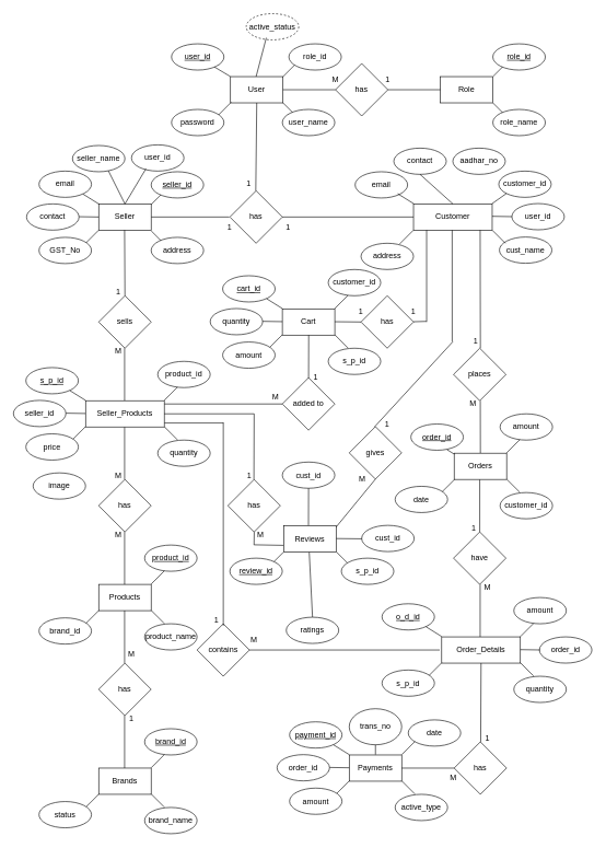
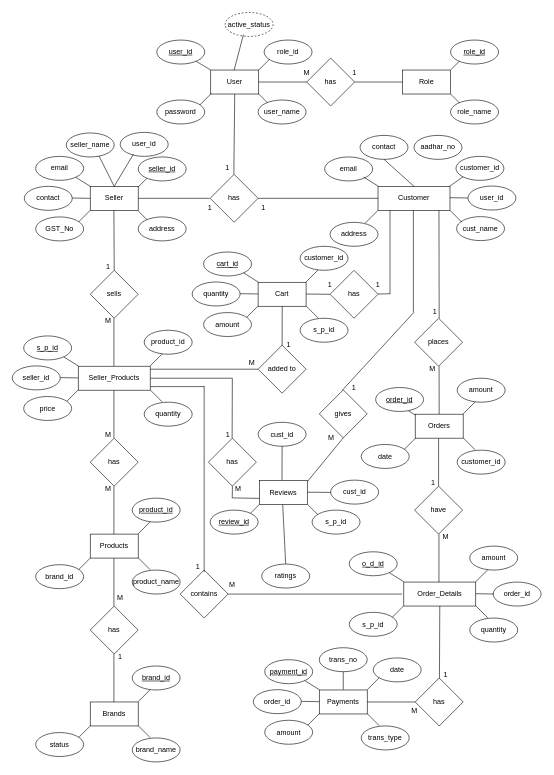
- <mxCell id="180" value="image" style="ellipse;whiteSpace=wrap;html=1;" parent="1" vertex="1"><mxGeometry x="50" y="720" width="80" height="40" as="geometry" /></mxCell>
- <mxCell id="145" value="trans_no" style="ellipse;whiteSpace=wrap;html=1;" parent="1" vertex="1"><mxGeometry x="532" y="1079.5" width="80" height="55" as="geometry" /></mxCell>
+ <mxCell id="145" value="trans_no" style="ellipse;whiteSpace=wrap;html=1;" parent="1" vertex="1"><mxGeometry x="532" y="1079.5" width="80" height="40" as="geometry" /></mxCell>
- <mxCell id="141" value="active_type" style="ellipse;whiteSpace=wrap;html=1;" parent="1" vertex="1"><mxGeometry x="602" y="1210" width="80" height="40" as="geometry" /></mxCell>
+ <mxCell id="141" value="trans_type" style="ellipse;whiteSpace=wrap;html=1;" parent="1" vertex="1"><mxGeometry x="602" y="1210" width="80" height="40" as="geometry" /></mxCell>
